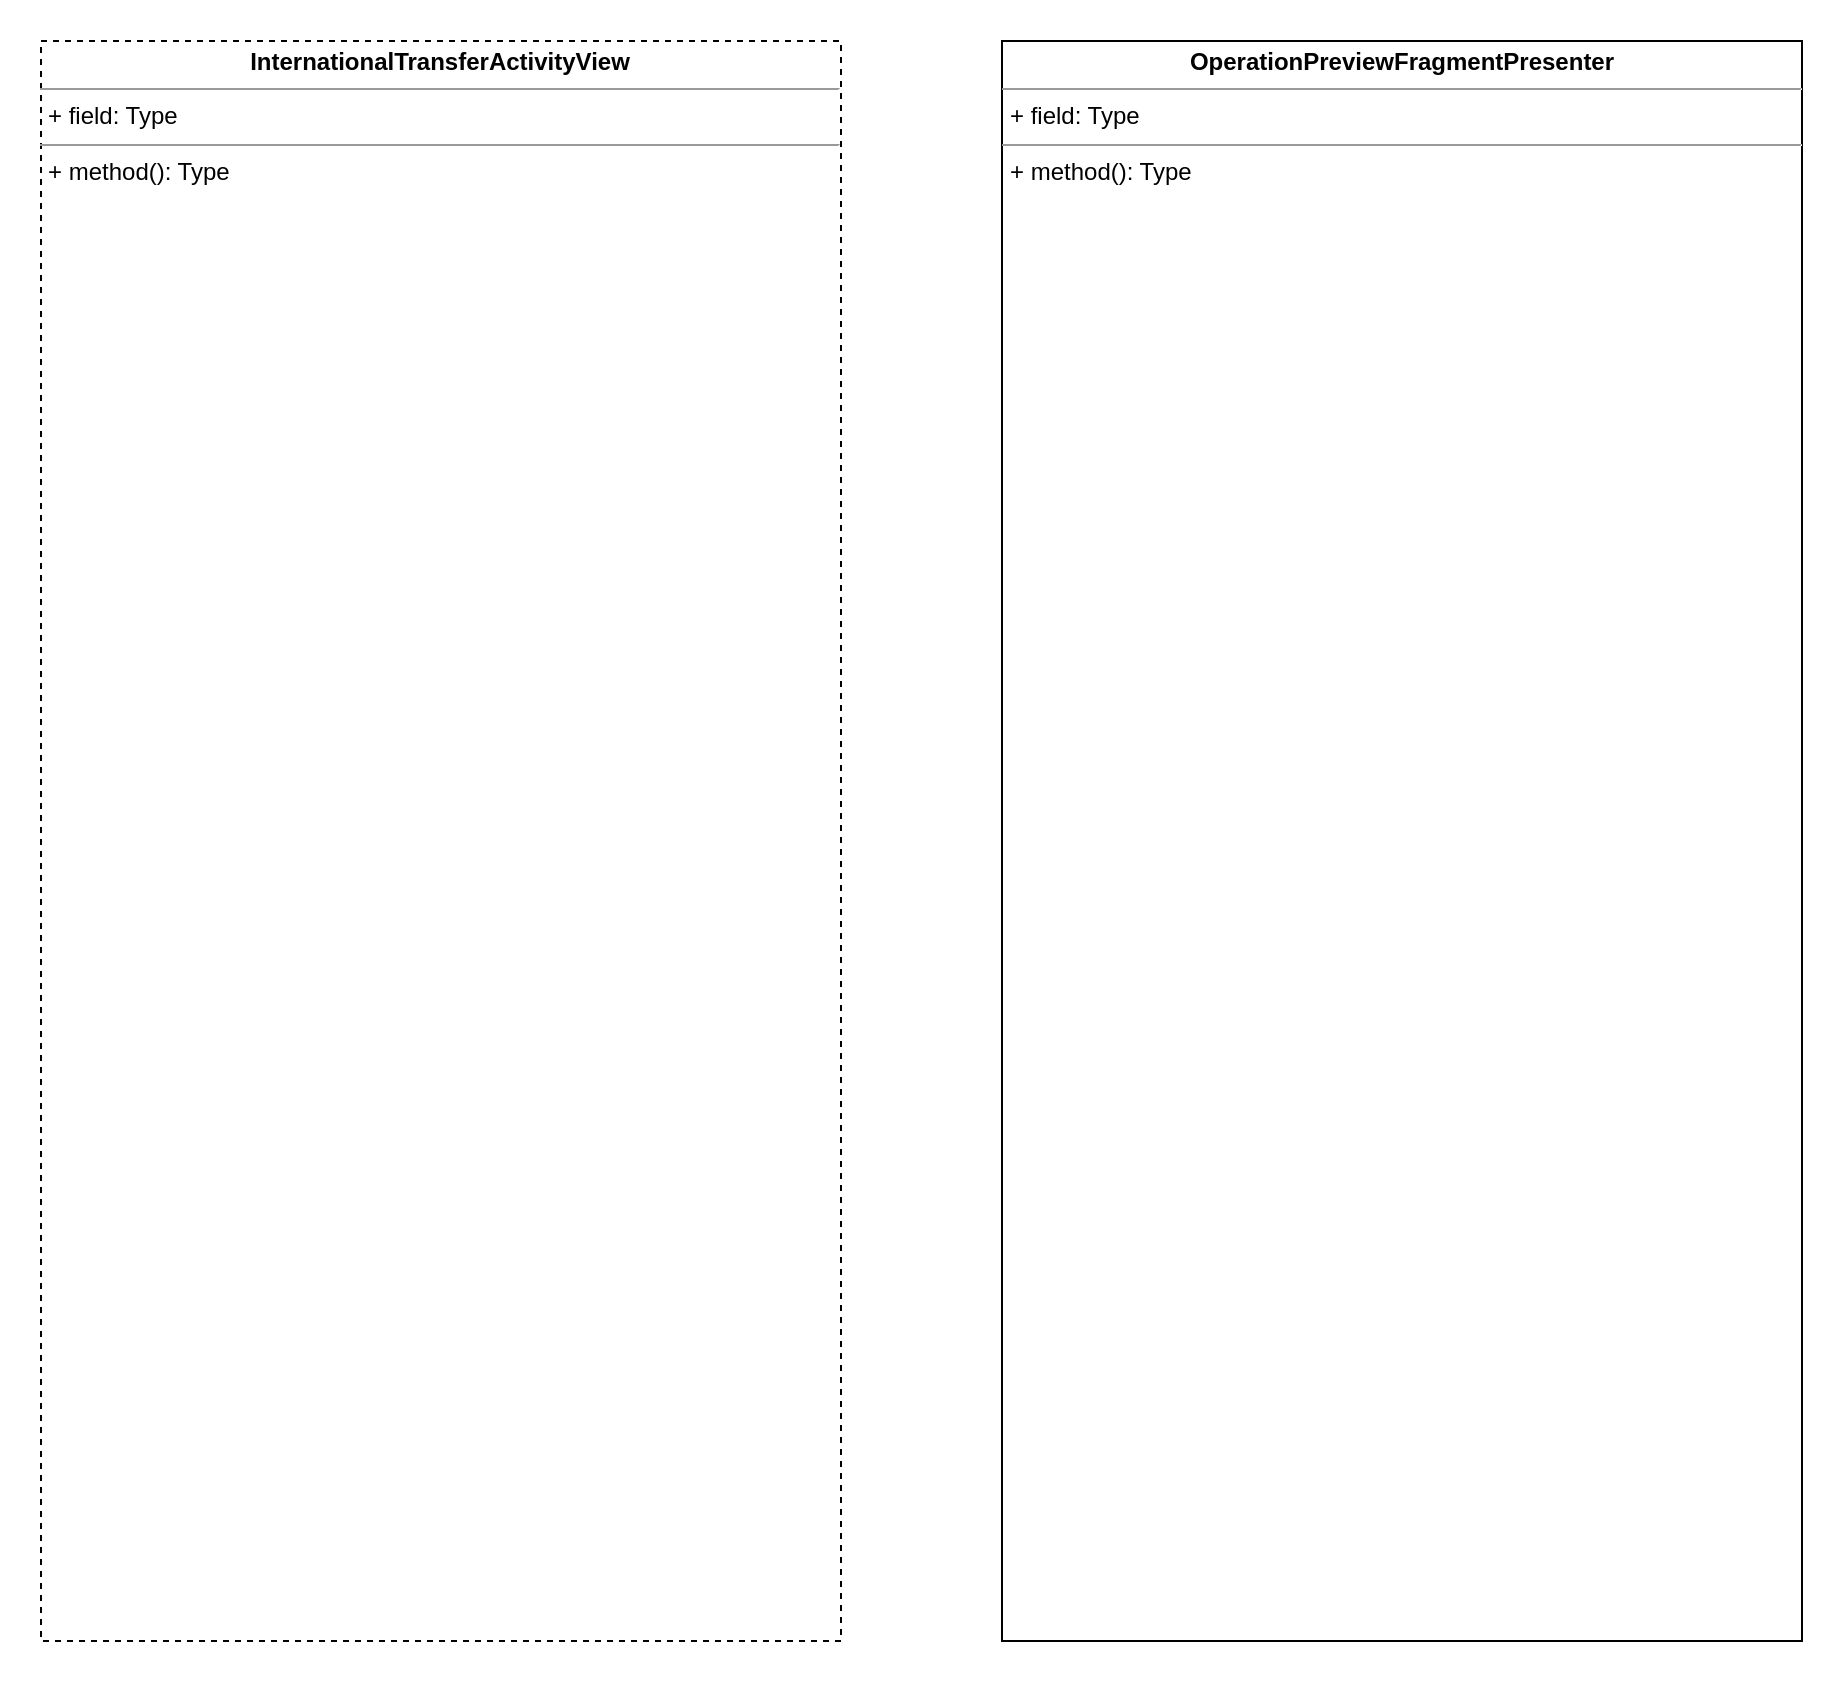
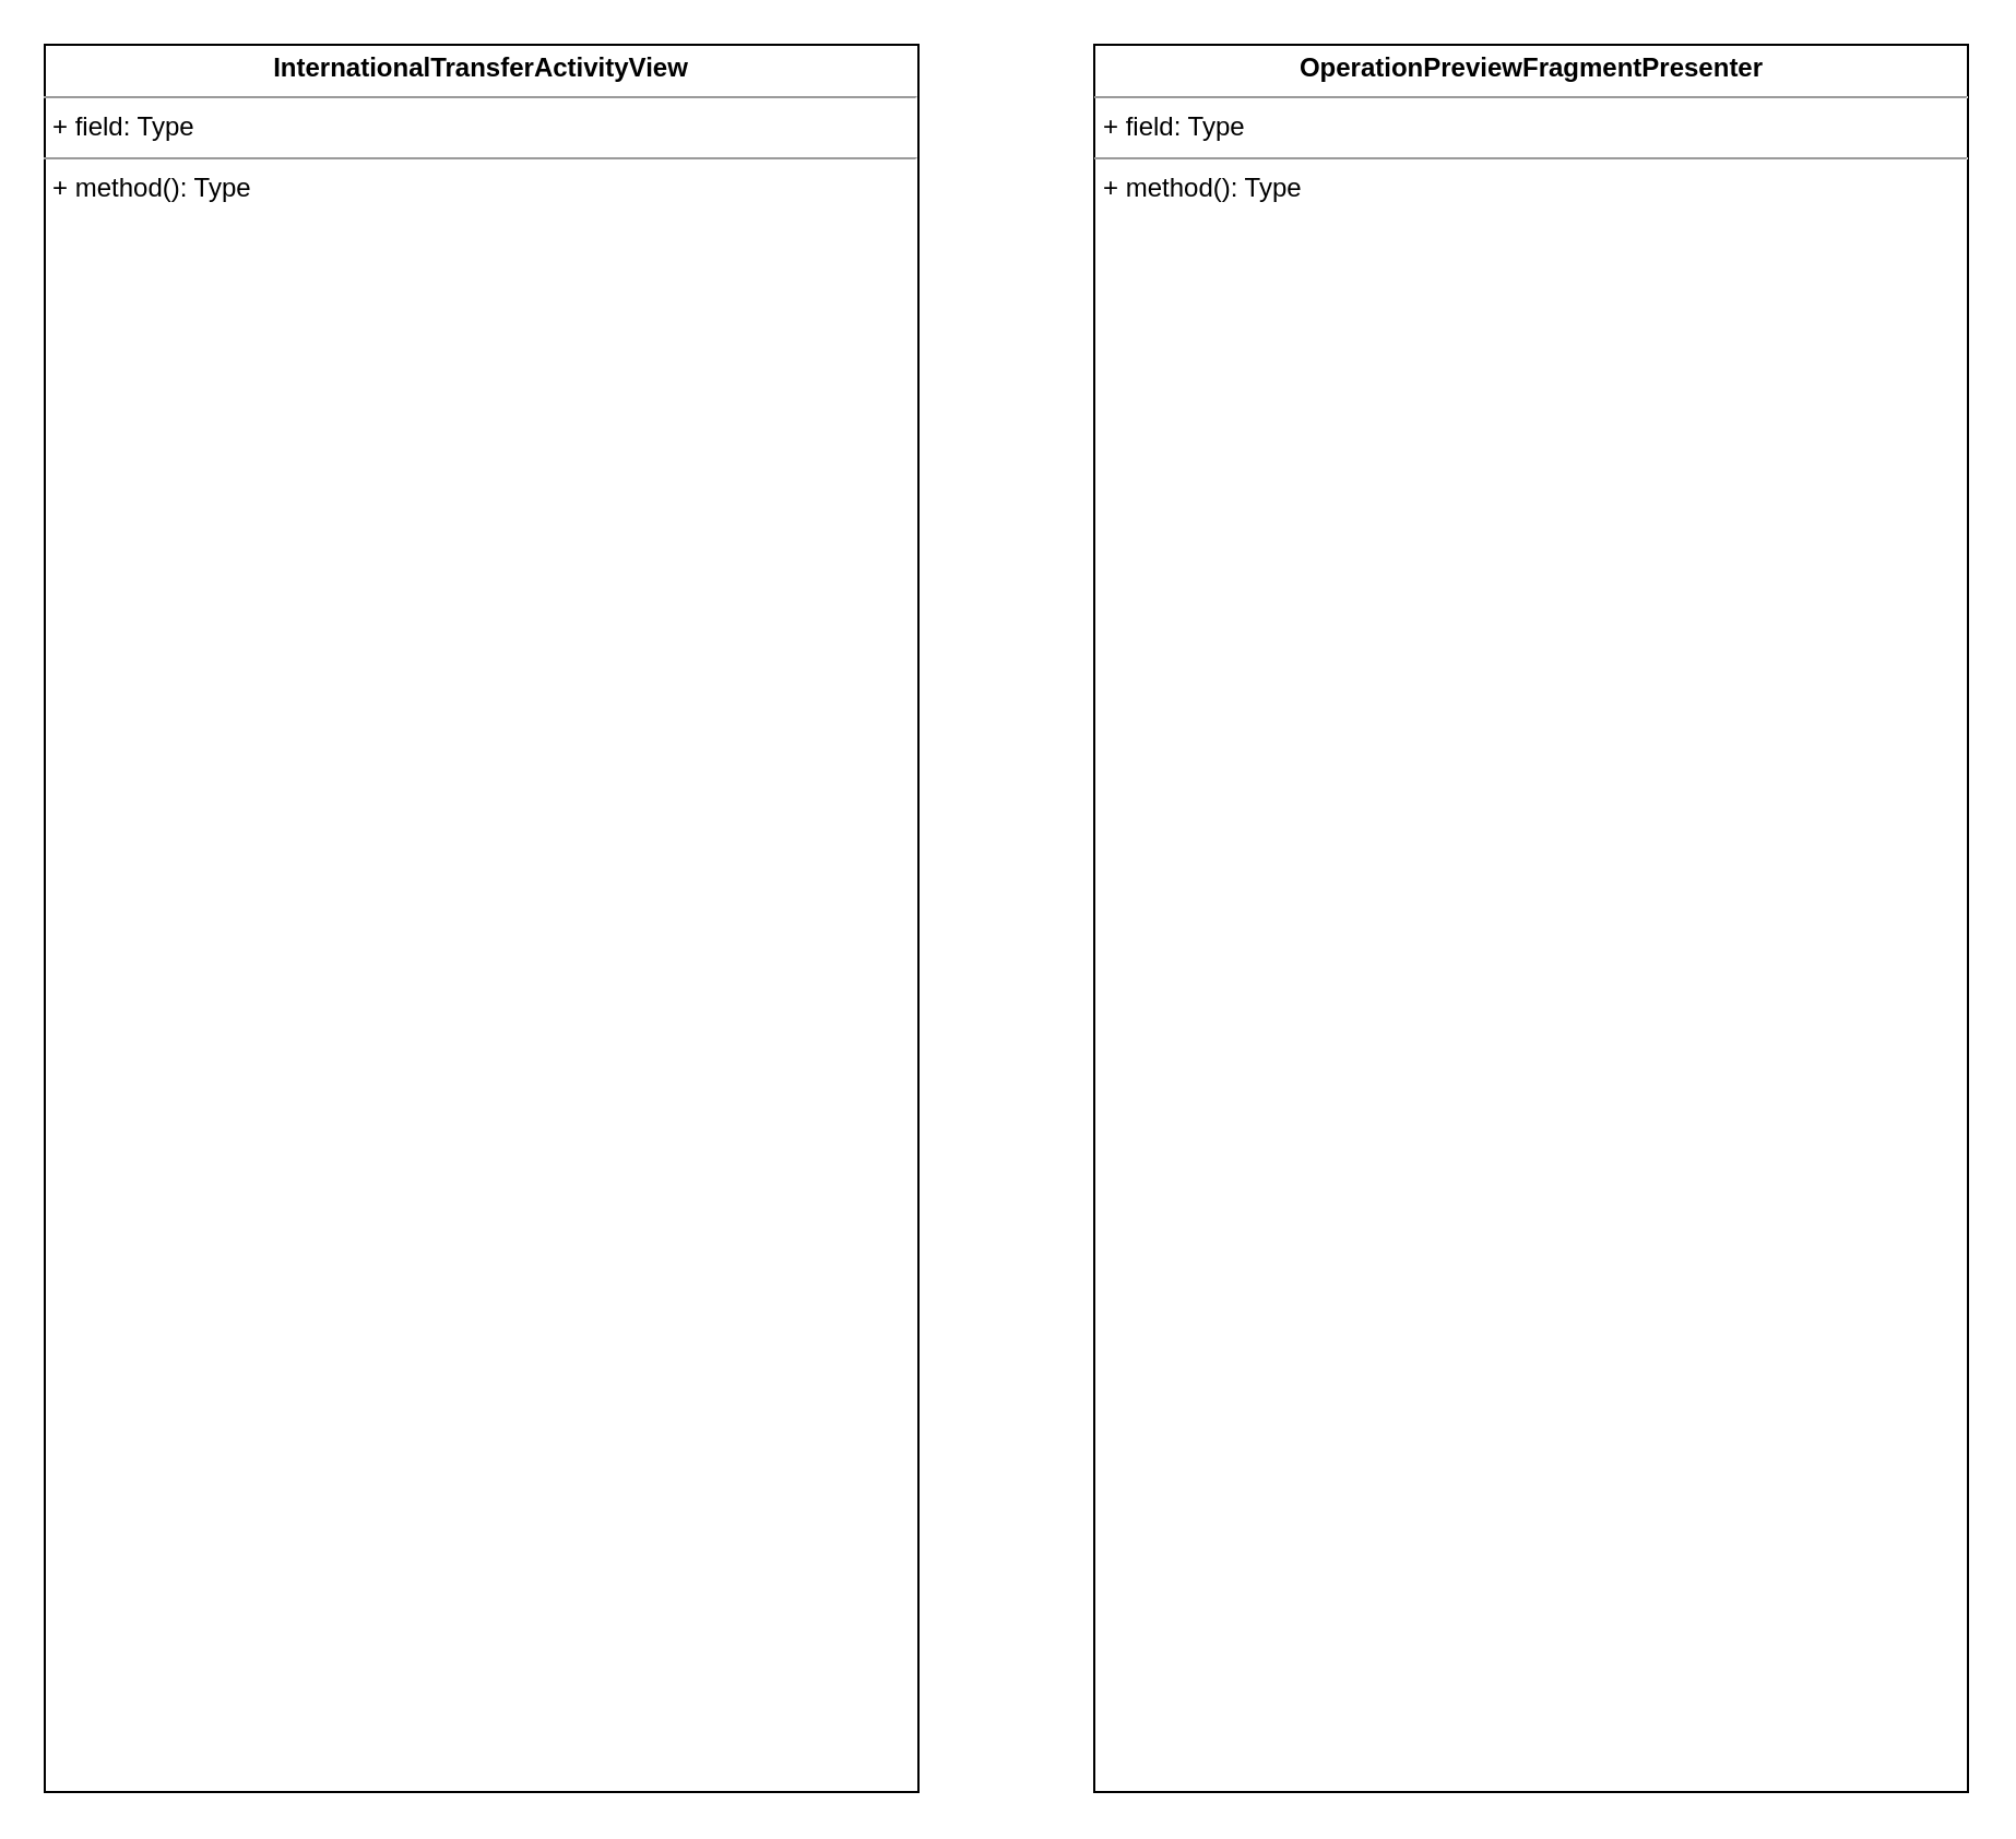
- <mxCell id="2" value="&lt;p style=&quot;margin: 0px ; margin-top: 4px ; text-align: center&quot;&gt;&lt;b&gt;InternationalTransferActivityView&lt;/b&gt;&lt;/p&gt;&lt;hr size=&quot;1&quot;&gt;&lt;p style=&quot;margin: 0px ; margin-left: 4px&quot;&gt;+ field: Type&lt;/p&gt;&lt;hr size=&quot;1&quot;&gt;&lt;p style=&quot;margin: 0px ; margin-left: 4px&quot;&gt;+ method(): Type&lt;/p&gt;" style="verticalAlign=top;align=left;overflow=fill;fontSize=12;fontFamily=Helvetica;html=1;dashed=1;" vertex="1" parent="1"><mxGeometry x="20" y="20" width="400" height="800" as="geometry" /></mxCell>
+ <mxCell id="2" value="&lt;p style=&quot;margin: 0px ; margin-top: 4px ; text-align: center&quot;&gt;&lt;b&gt;InternationalTransferActivityView&lt;/b&gt;&lt;/p&gt;&lt;hr size=&quot;1&quot;&gt;&lt;p style=&quot;margin: 0px ; margin-left: 4px&quot;&gt;+ field: Type&lt;/p&gt;&lt;hr size=&quot;1&quot;&gt;&lt;p style=&quot;margin: 0px ; margin-left: 4px&quot;&gt;+ method(): Type&lt;/p&gt;" style="verticalAlign=top;align=left;overflow=fill;fontSize=12;fontFamily=Helvetica;html=1;" vertex="1" parent="1"><mxGeometry x="20" y="20" width="400" height="800" as="geometry" /></mxCell>
